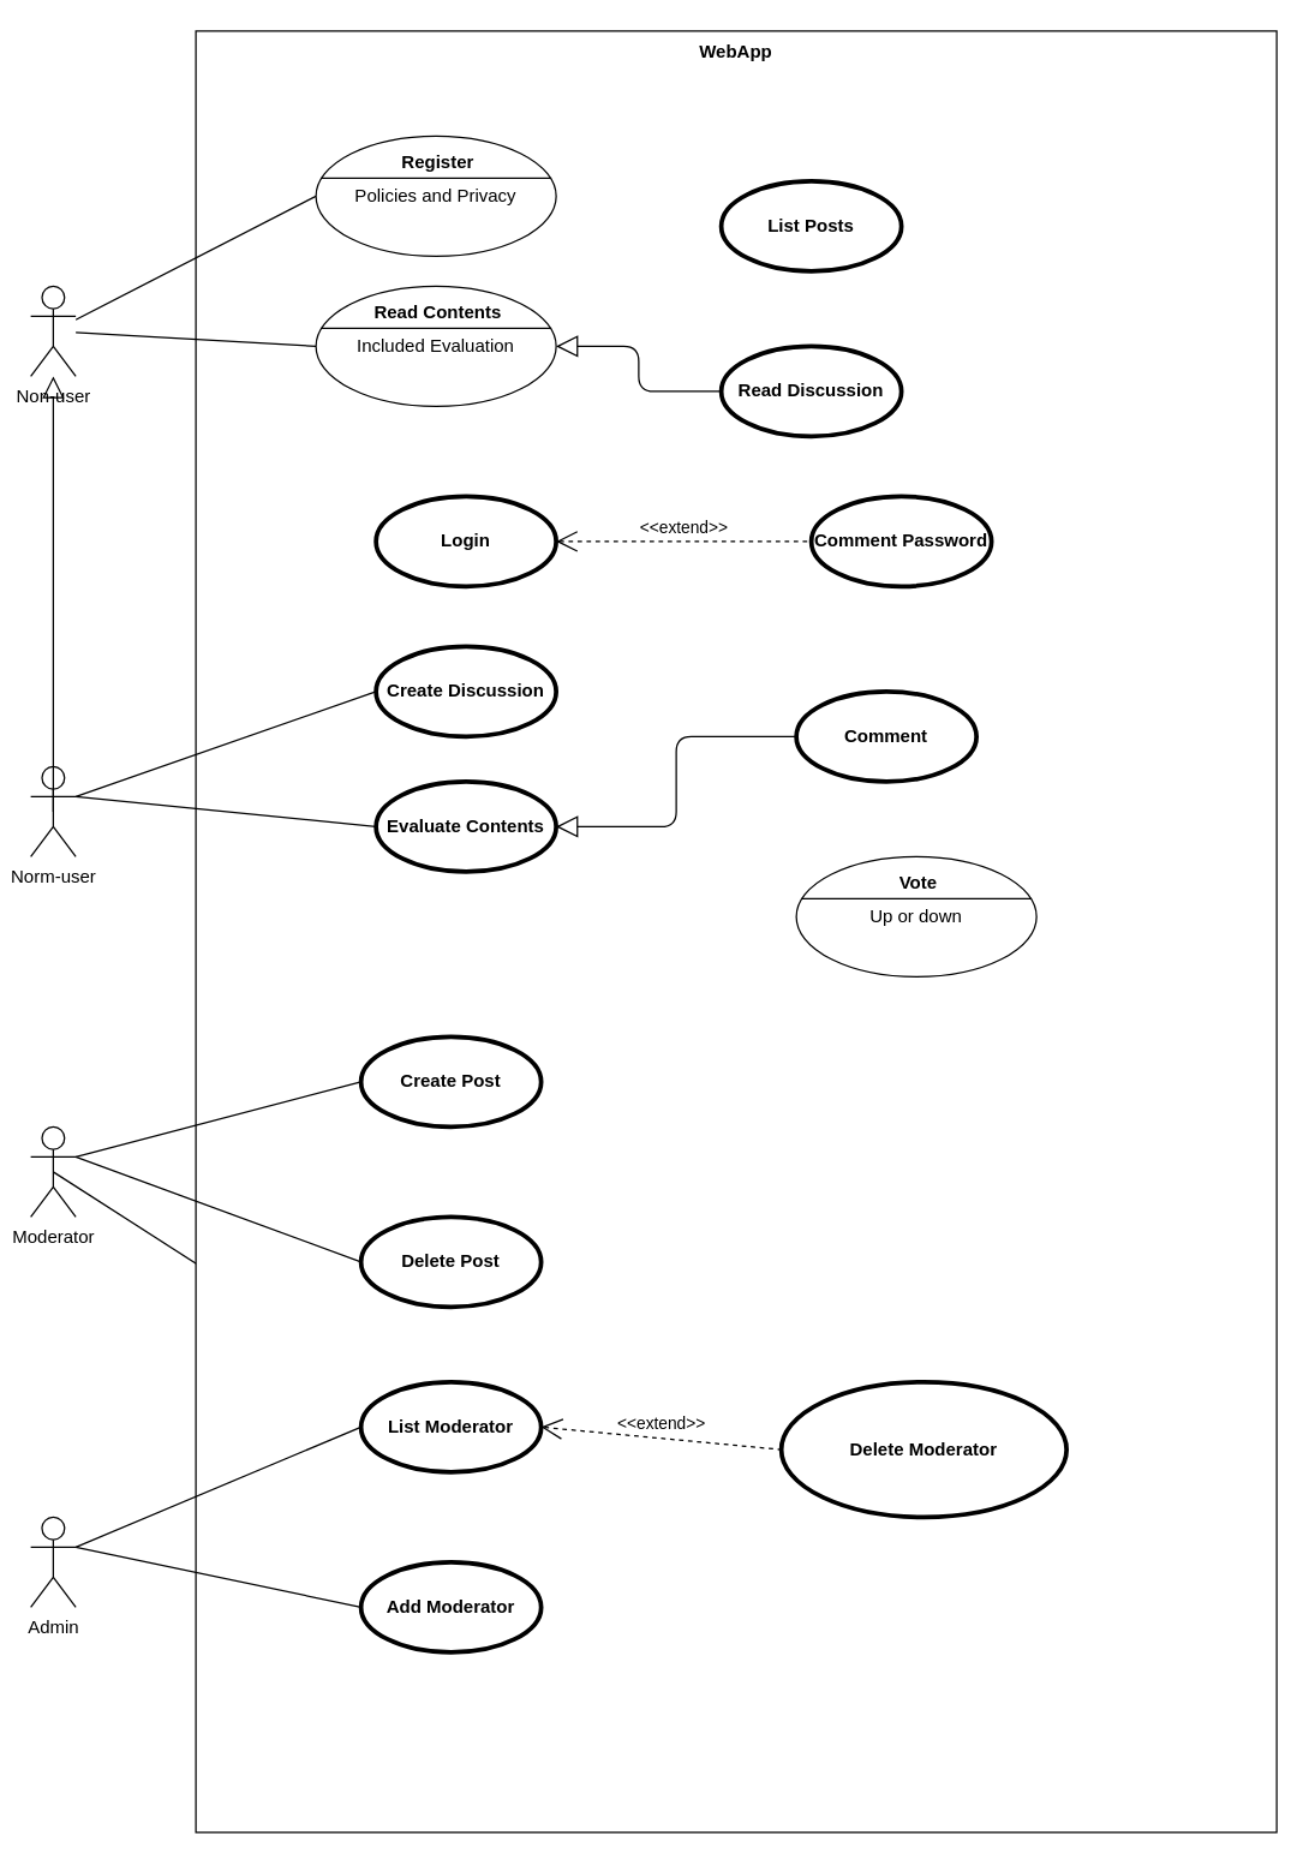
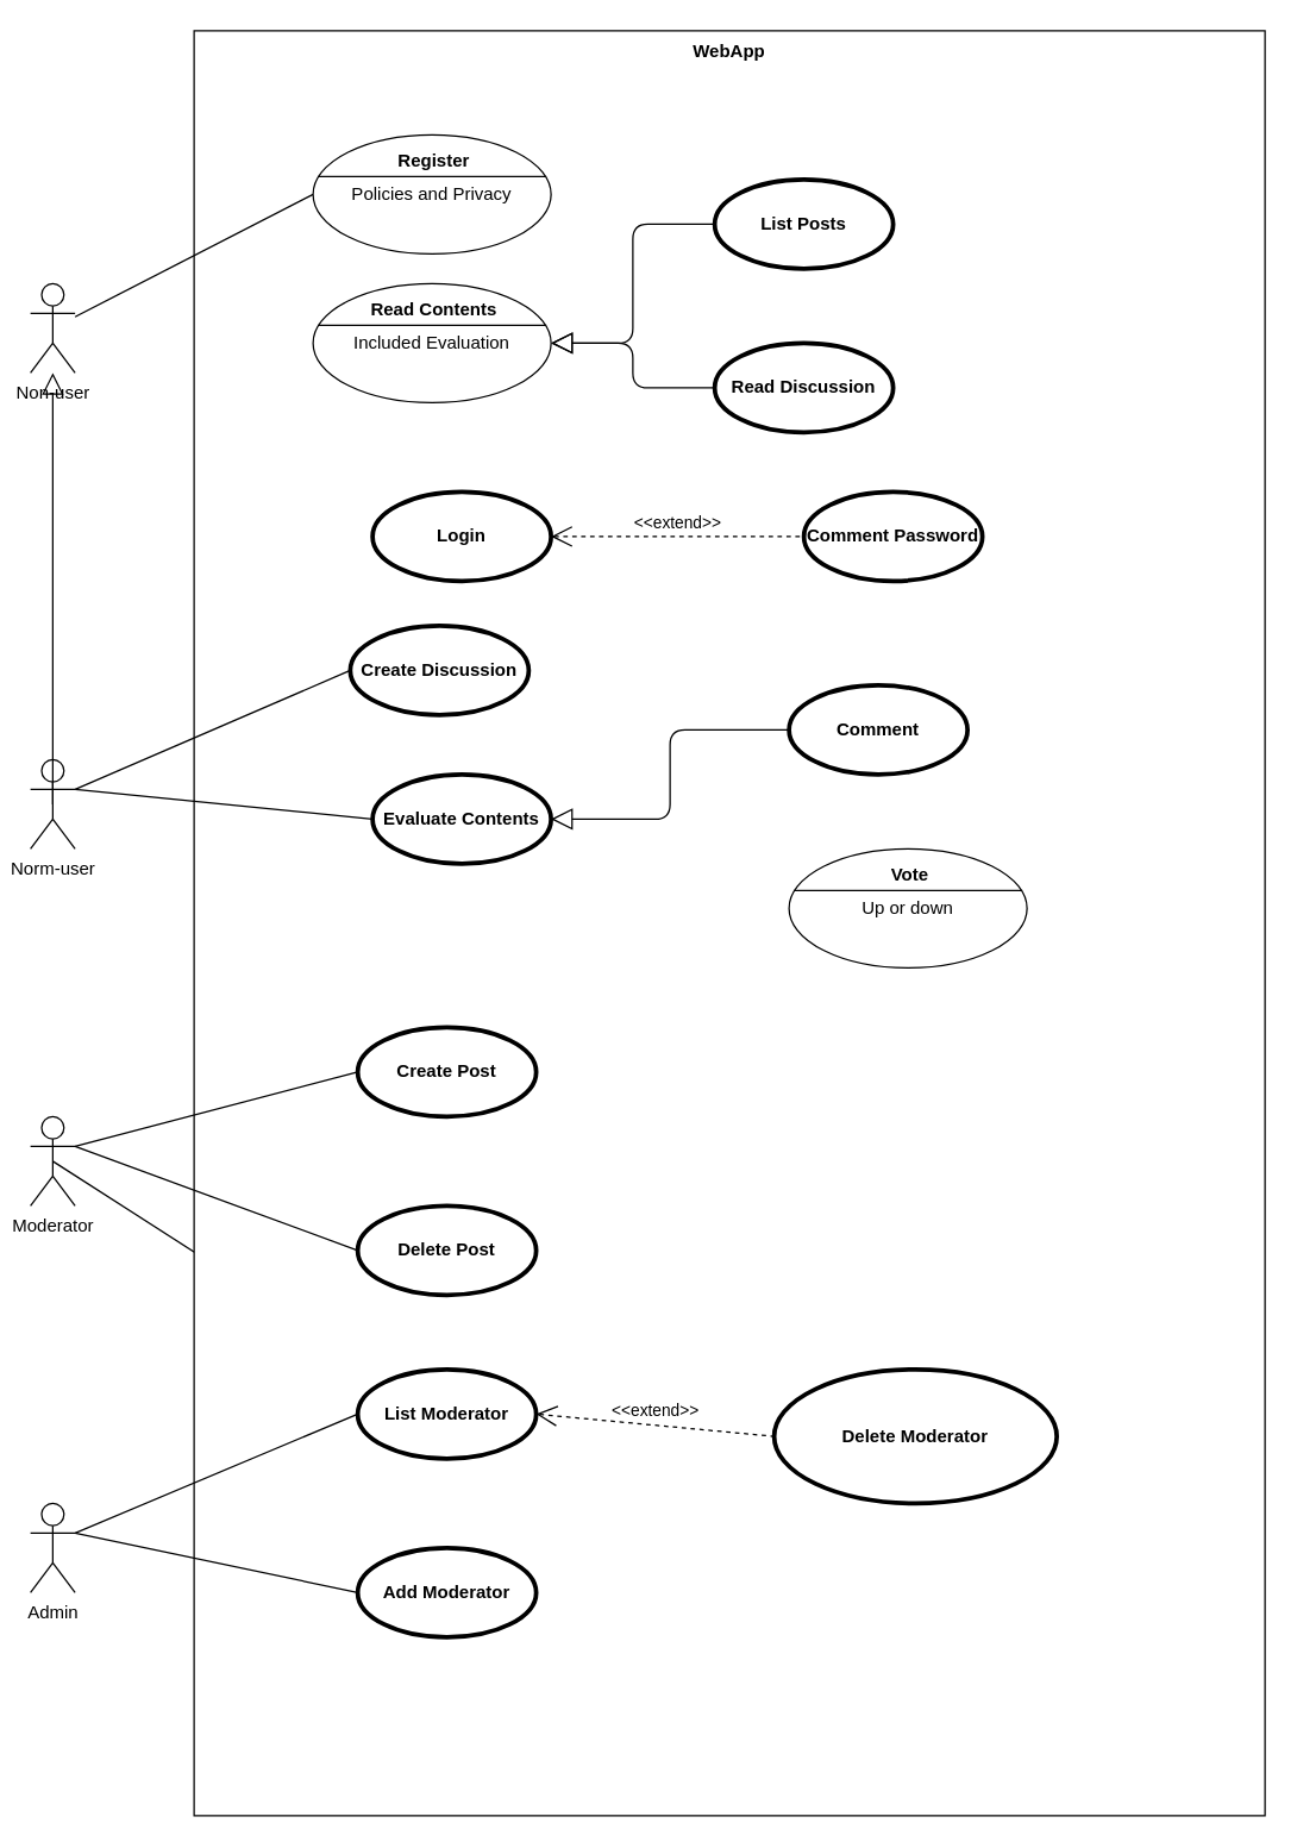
+ <mxCell id="30" value="" style="edgeStyle=elbowEdgeStyle;html=1;endArrow=block;endFill=0;endSize=12;verticalAlign=bottom;entryX=1;entryY=0.5;entryDx=0;entryDy=0;exitX=0;exitY=0.5;exitDx=0;exitDy=0;entryPerimeter=0;" edge="1" parent="1" source="29" target="38"><mxGeometry width="160" relative="1" as="geometry"><mxPoint x="310" y="280" as="sourcePoint" /><mxPoint x="340" y="220" as="targetPoint" /></mxGeometry></mxCell>
- <mxCell id="11" value="" style="edgeStyle=none;html=1;endArrow=none;verticalAlign=bottom;entryX=0;entryY=0.5;entryDx=0;entryDy=0;entryPerimeter=0;" edge="1" parent="1" source="2" target="38"><mxGeometry width="160" relative="1" as="geometry"><mxPoint x="70" y="219.5" as="sourcePoint" /><mxPoint x="220" y="220" as="targetPoint" /></mxGeometry></mxCell>
- <mxCell id="10" value="Create Discussion" style="shape=ellipse;html=1;strokeWidth=3;fontStyle=1;whiteSpace=wrap;align=center;perimeter=ellipsePerimeter;" vertex="1" parent="1"><mxGeometry x="250" y="430" width="120" height="60" as="geometry" /></mxCell>
+ <mxCell id="10" value="Create Discussion" style="shape=ellipse;html=1;strokeWidth=3;fontStyle=1;whiteSpace=wrap;align=center;perimeter=ellipsePerimeter;" vertex="1" parent="1"><mxGeometry x="235" y="420" width="120" height="60" as="geometry" /></mxCell>
